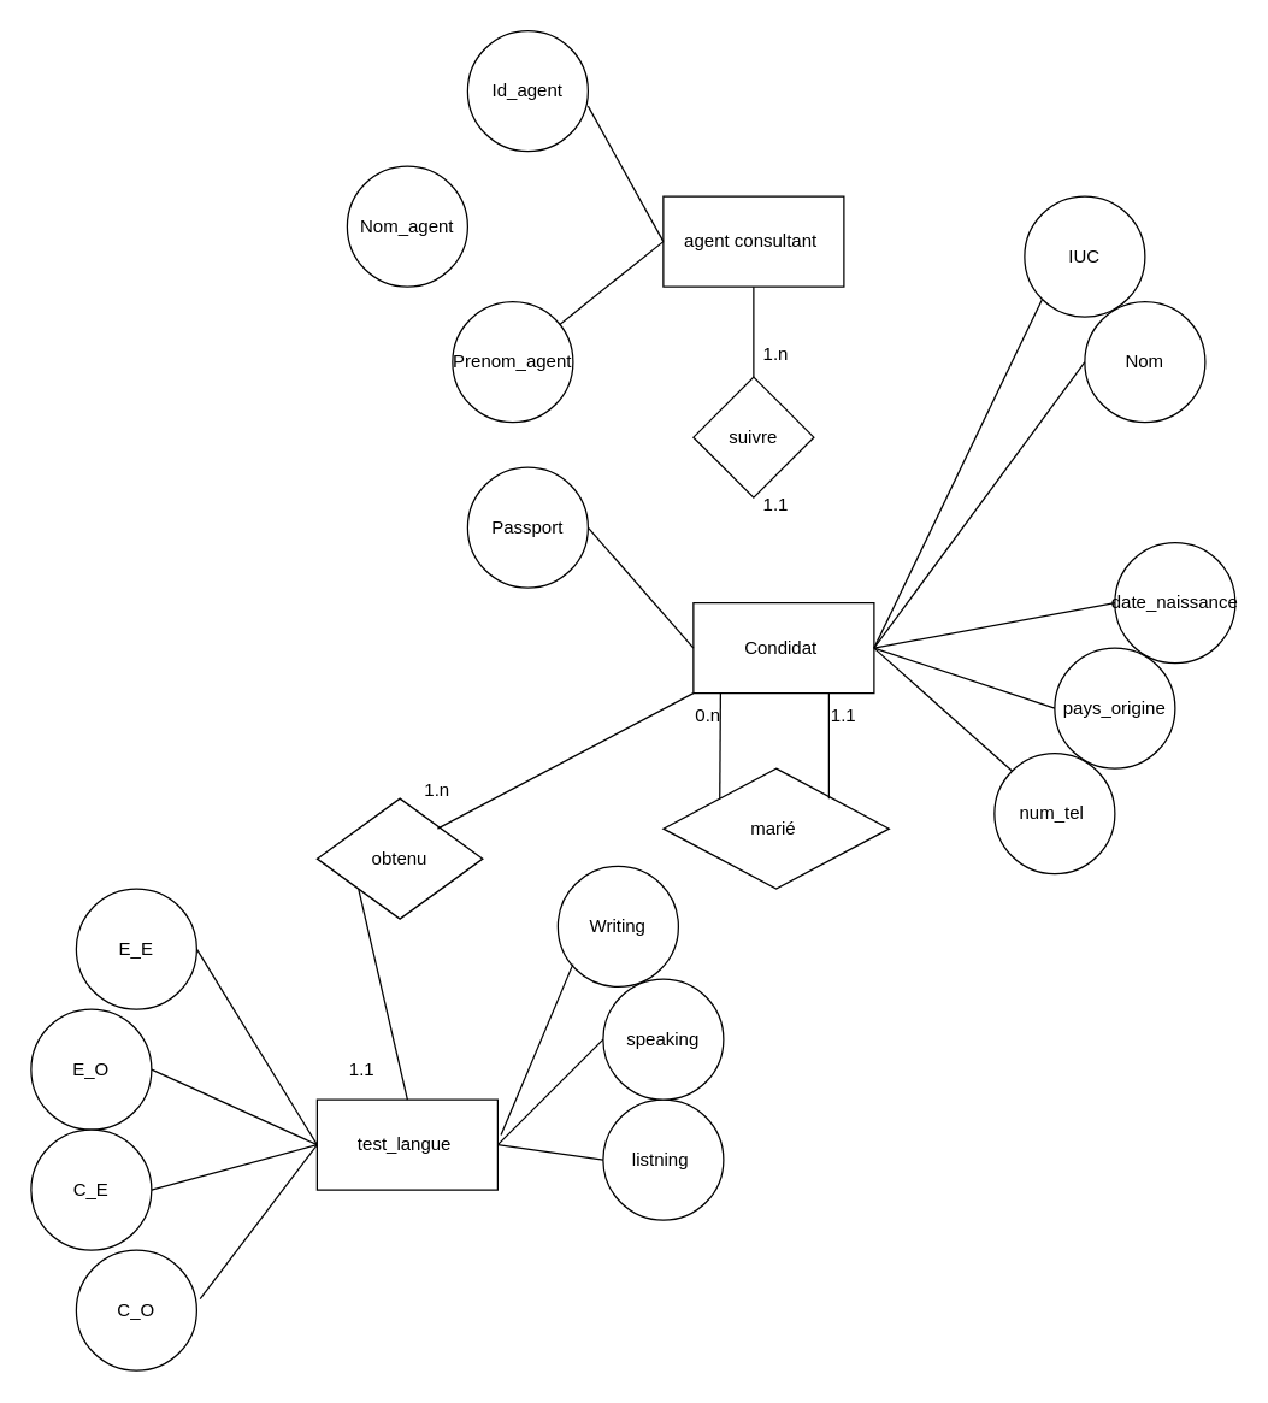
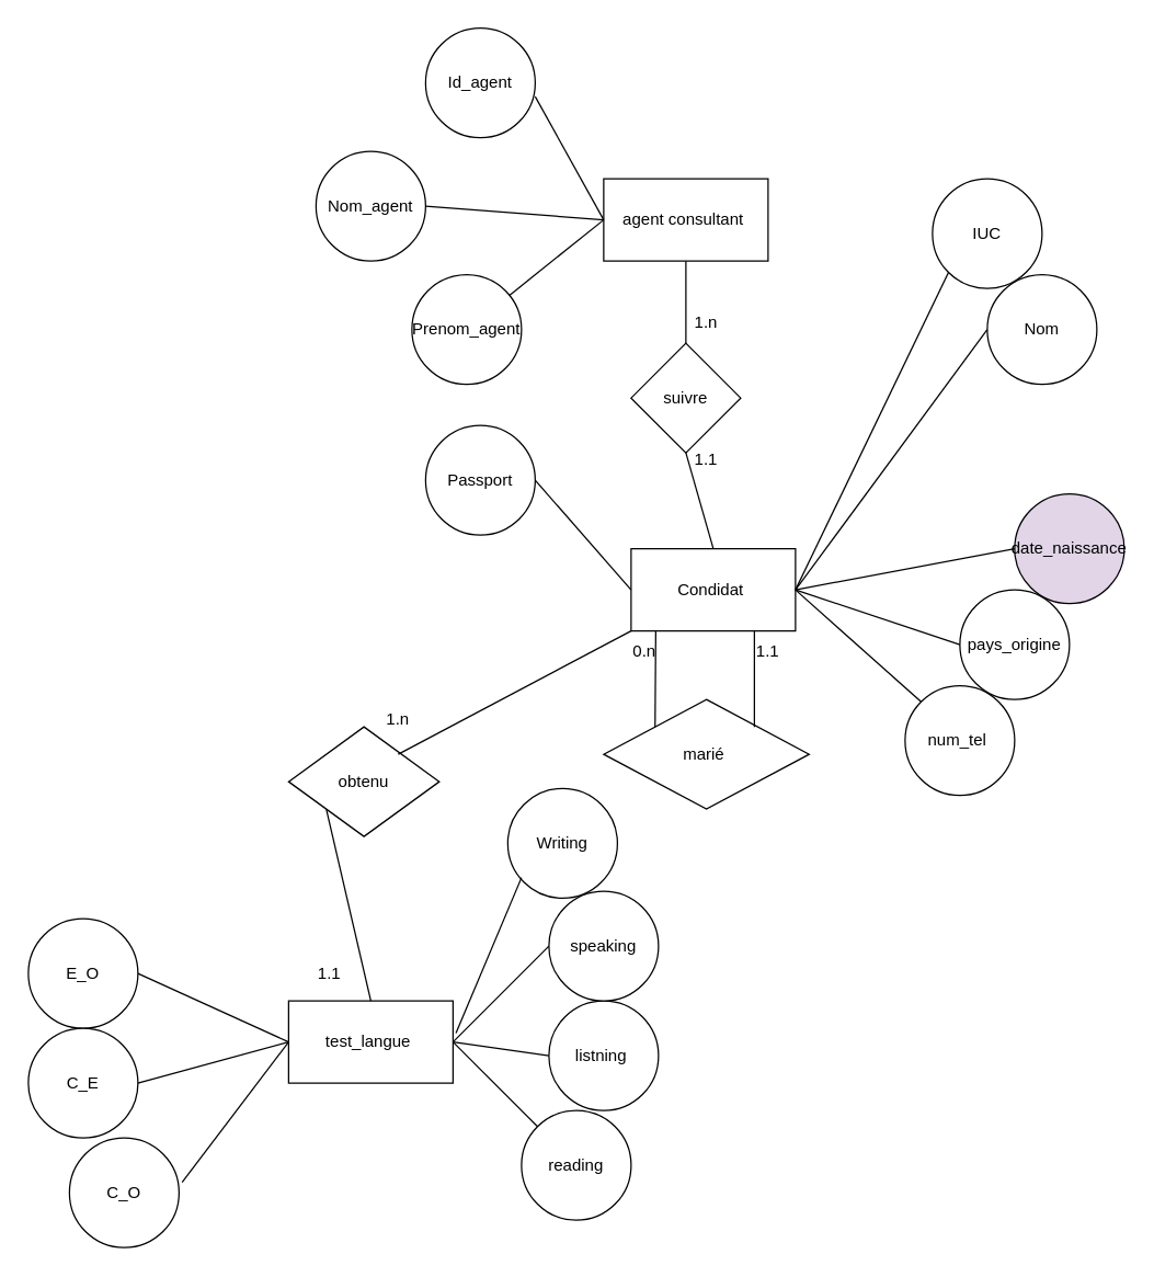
+ <mxCell id="9" value="" style="endArrow=none;html=1;rounded=0;exitX=0;exitY=0.5;exitDx=0;exitDy=0;entryX=1;entryY=0.5;entryDx=0;entryDy=0;" edge="1" parent="1" source="3" target="5"><mxGeometry width="50" height="50" relative="1" as="geometry"><mxPoint x="430" y="195" as="sourcePoint" /><mxPoint x="380" y="105" as="targetPoint" /></mxGeometry></mxCell>
+ <mxCell id="44" value="" style="endArrow=none;html=1;rounded=0;exitX=0.5;exitY=0;exitDx=0;exitDy=0;entryX=0.5;entryY=1;entryDx=0;entryDy=0;" edge="1" parent="1" source="2" target="42"><mxGeometry width="50" height="50" relative="1" as="geometry"><mxPoint x="550" y="250" as="sourcePoint" /><mxPoint x="600" y="200" as="targetPoint" /></mxGeometry></mxCell>
- <mxCell id="14" value="date_naissance" style="ellipse;whiteSpace=wrap;html=1;aspect=fixed;" vertex="1" parent="1"><mxGeometry x="740" y="360" width="80" height="80" as="geometry" /></mxCell>
+ <mxCell id="14" value="date_naissance" style="ellipse;whiteSpace=wrap;html=1;aspect=fixed;fillColor=#e1d5e7;" vertex="1" parent="1"><mxGeometry x="740" y="360" width="80" height="80" as="geometry" /></mxCell>
- <mxCell id="26" value="E_E" style="ellipse;whiteSpace=wrap;html=1;aspect=fixed;" vertex="1" parent="1"><mxGeometry x="50" y="590" width="80" height="80" as="geometry" /></mxCell>
- <mxCell id="38" value="" style="endArrow=none;html=1;rounded=0;entryX=0;entryY=0.5;entryDx=0;entryDy=0;exitX=1;exitY=0.5;exitDx=0;exitDy=0;" edge="1" parent="1" source="26" target="4"><mxGeometry width="50" height="50" relative="1" as="geometry"><mxPoint x="170" y="715" as="sourcePoint" /><mxPoint x="220" y="665" as="targetPoint" /></mxGeometry></mxCell>
+ <mxCell id="37" value="" style="endArrow=none;html=1;rounded=0;exitX=1;exitY=0.5;exitDx=0;exitDy=0;entryX=0;entryY=0;entryDx=0;entryDy=0;" edge="1" parent="1" source="4" target="31"><mxGeometry width="50" height="50" relative="1" as="geometry"><mxPoint x="350" y="830" as="sourcePoint" /><mxPoint x="400" y="780" as="targetPoint" /></mxGeometry></mxCell>
+ <mxCell id="31" value="reading" style="ellipse;whiteSpace=wrap;html=1;aspect=fixed;" vertex="1" parent="1"><mxGeometry x="380" y="810" width="80" height="80" as="geometry" /></mxCell>
